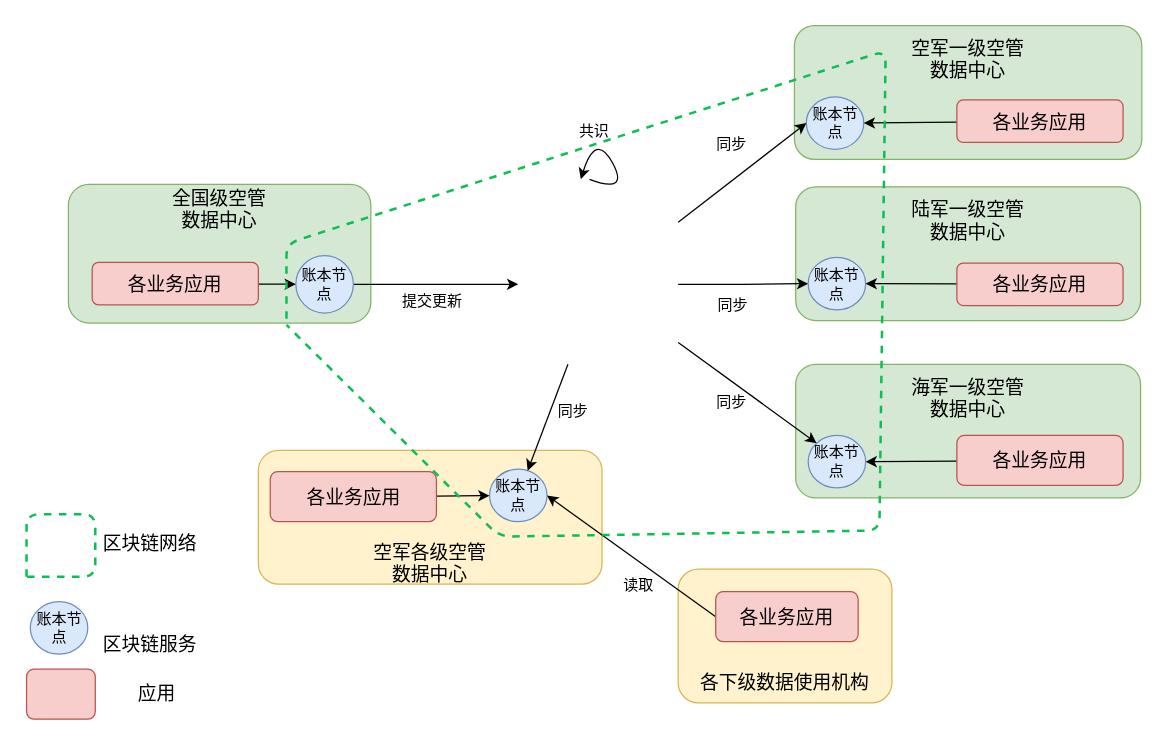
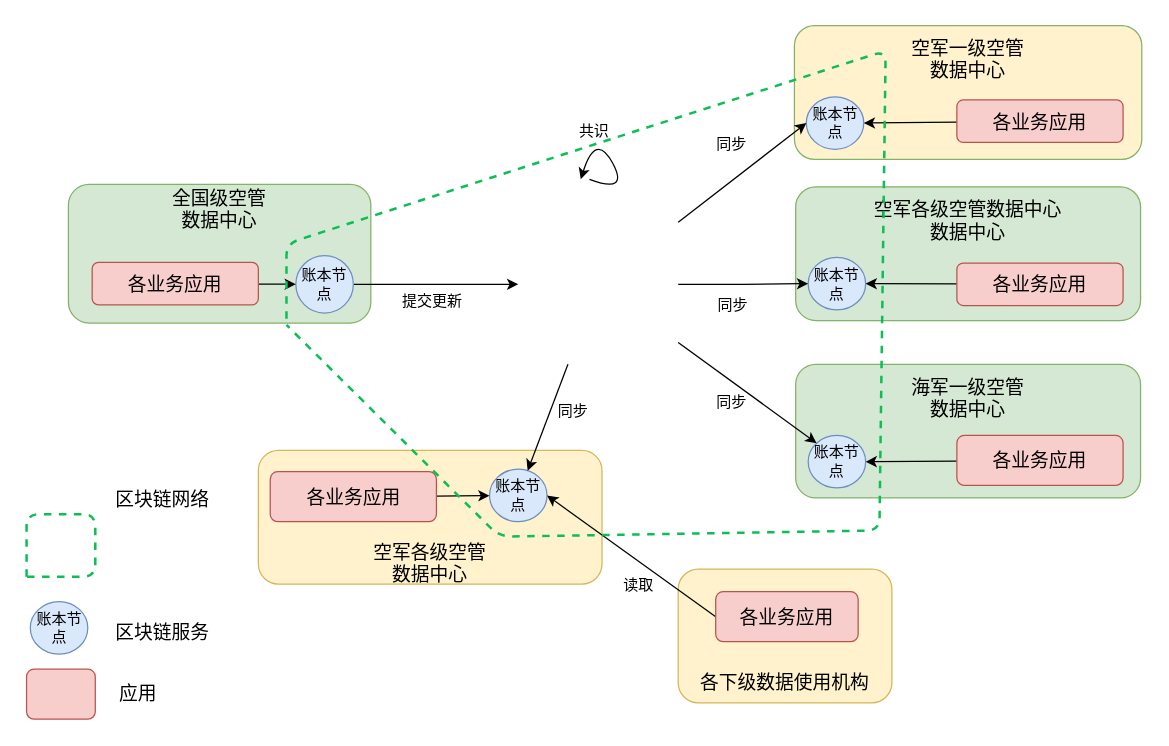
- <mxCell id="16" value="空军一级空管&lt;br style=&quot;font-size: 15px&quot;&gt;数据中心&lt;br style=&quot;font-size: 15px&quot;&gt;&lt;br style=&quot;font-size: 15px&quot;&gt;&lt;br&gt;&lt;br style=&quot;font-size: 15px&quot;&gt;" style="rounded=1;whiteSpace=wrap;html=1;fillColor=#d5e8d4;strokeColor=#82b366;fontSize=15;" vertex="1" parent="1"><mxGeometry x="635" y="20" width="278" height="107" as="geometry" /></mxCell>
+ <mxCell id="16" value="空军一级空管&lt;br style=&quot;font-size: 15px&quot;&gt;数据中心&lt;br style=&quot;font-size: 15px&quot;&gt;&lt;br style=&quot;font-size: 15px&quot;&gt;&lt;br&gt;&lt;br style=&quot;font-size: 15px&quot;&gt;" style="rounded=1;whiteSpace=wrap;html=1;fillColor=#fff2cc;strokeColor=#82b366;fontSize=15;" vertex="1" parent="1"><mxGeometry x="635" y="20" width="278" height="107" as="geometry" /></mxCell>
- <mxCell id="7" value="陆军一级空管&lt;br style=&quot;font-size: 15px&quot;&gt;数据中心&lt;br style=&quot;font-size: 15px&quot;&gt;&lt;br style=&quot;font-size: 15px&quot;&gt;&lt;br&gt;&lt;br&gt;" style="rounded=1;whiteSpace=wrap;html=1;fillColor=#d5e8d4;strokeColor=#82b366;fontSize=15;" vertex="1" parent="1"><mxGeometry x="636" y="149" width="276" height="107" as="geometry" /></mxCell>
+ <mxCell id="7" value="空军各级空管数据中心&lt;br style=&quot;font-size: 15px&quot;&gt;数据中心&lt;br style=&quot;font-size: 15px&quot;&gt;&lt;br style=&quot;font-size: 15px&quot;&gt;&lt;br&gt;&lt;br&gt;" style="rounded=1;whiteSpace=wrap;html=1;fillColor=#d5e8d4;strokeColor=#82b366;fontSize=15;" vertex="1" parent="1"><mxGeometry x="636" y="149" width="276" height="107" as="geometry" /></mxCell>
- <mxCell id="41" value="区块链网络" style="text;html=1;resizable=0;points=[];autosize=1;align=left;verticalAlign=top;spacingTop=-4;fontSize=15;" vertex="1" parent="1"><mxGeometry x="79.5" y="423" width="85" height="18" as="geometry" /></mxCell>
+ <mxCell id="41" value="区块链网络" style="text;html=1;resizable=0;points=[];autosize=1;align=left;verticalAlign=top;spacingTop=-4;fontSize=15;" vertex="1" parent="1"><mxGeometry x="89.5" y="388" width="85" height="18" as="geometry" /></mxCell>
- <mxCell id="45" value="区块链服务" style="text;html=1;resizable=0;points=[];autosize=1;align=left;verticalAlign=top;spacingTop=-4;fontSize=15;" vertex="1" parent="1"><mxGeometry x="80" y="504" width="85" height="18" as="geometry" /></mxCell>
+ <mxCell id="45" value="区块链服务" style="text;html=1;resizable=0;points=[];autosize=1;align=left;verticalAlign=top;spacingTop=-4;fontSize=15;" vertex="1" parent="1"><mxGeometry x="90" y="494" width="85" height="18" as="geometry" /></mxCell>
- <mxCell id="43" value="应用" style="text;html=1;resizable=0;points=[];autosize=1;align=left;verticalAlign=top;spacingTop=-4;fontSize=15;" vertex="1" parent="1"><mxGeometry x="107.5" y="543" width="40" height="18" as="geometry" /></mxCell>
+ <mxCell id="43" value="应用" style="text;html=1;resizable=0;points=[];autosize=1;align=left;verticalAlign=top;spacingTop=-4;fontSize=15;" vertex="1" parent="1"><mxGeometry x="92.5" y="543" width="40" height="18" as="geometry" /></mxCell>
